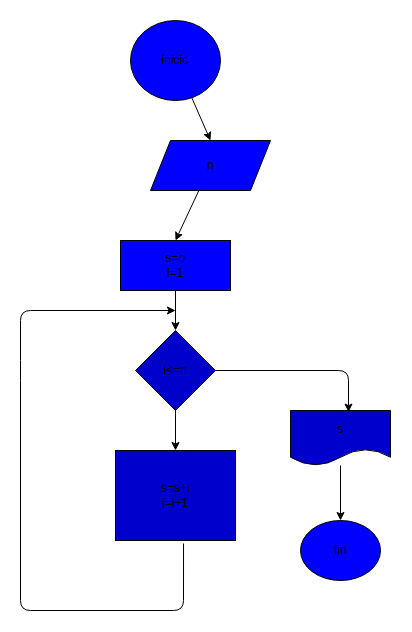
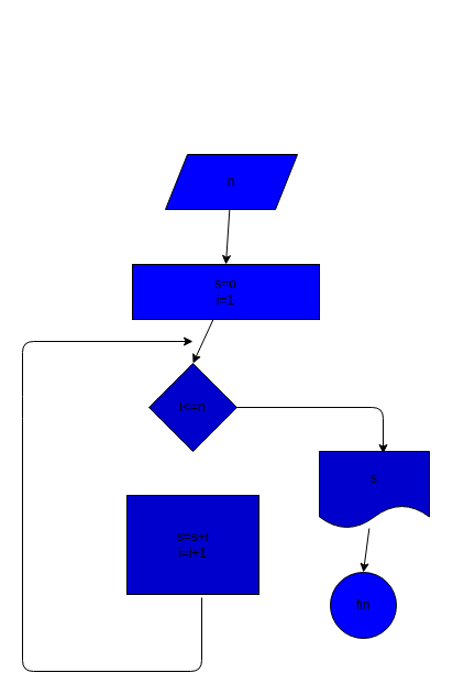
- <mxCell id="3" value="inicio" style="ellipse;whiteSpace=wrap;html=1;fillColor=#0000FF;" vertex="1" parent="1"><mxGeometry x="130" y="20" width="90" height="80" as="geometry" /></mxCell>
- <mxCell id="2" style="edgeStyle=none;html=1;entryX=0.5;entryY=0;entryDx=0;entryDy=0;" edge="1" parent="1" source="3" target="5"><mxGeometry relative="1" as="geometry" /></mxCell>
- <mxCell id="7" value="s=o&lt;br&gt;i=1" style="whiteSpace=wrap;html=1;fillColor=#0000FF;" vertex="1" parent="1"><mxGeometry x="120" y="240" width="110" height="50" as="geometry" /></mxCell>
+ <mxCell id="7" value="s=o&lt;br&gt;i=1" style="whiteSpace=wrap;html=1;fillColor=#0000FF;" vertex="1" parent="1"><mxGeometry x="120" y="240" width="170" height="50" as="geometry" /></mxCell>
- <mxCell id="8" style="edgeStyle=none;html=1;entryX=0.5;entryY=0;entryDx=0;entryDy=0;" edge="1" parent="1" source="10" target="12"><mxGeometry relative="1" as="geometry" /></mxCell>
- <mxCell id="14" value="s" style="shape=document;whiteSpace=wrap;html=1;boundedLbl=1;fillColor=#0000CC;" vertex="1" parent="1"><mxGeometry x="290" y="410" width="100" height="55" as="geometry" /></mxCell>
+ <mxCell id="14" value="s" style="shape=document;whiteSpace=wrap;html=1;boundedLbl=1;fillColor=#0000CC;" vertex="1" parent="1"><mxGeometry x="290" y="410" width="100" height="70" as="geometry" /></mxCell>
- <mxCell id="15" value="fin" style="ellipse;whiteSpace=wrap;html=1;fillColor=#0000FF;" vertex="1" parent="1"><mxGeometry x="300" y="520" width="80" height="60" as="geometry" /></mxCell>
+ <mxCell id="15" value="fin" style="ellipse;whiteSpace=wrap;html=1;fillColor=#0000FF;" vertex="1" parent="1"><mxGeometry x="300" y="520" width="60" height="60" as="geometry" /></mxCell>
